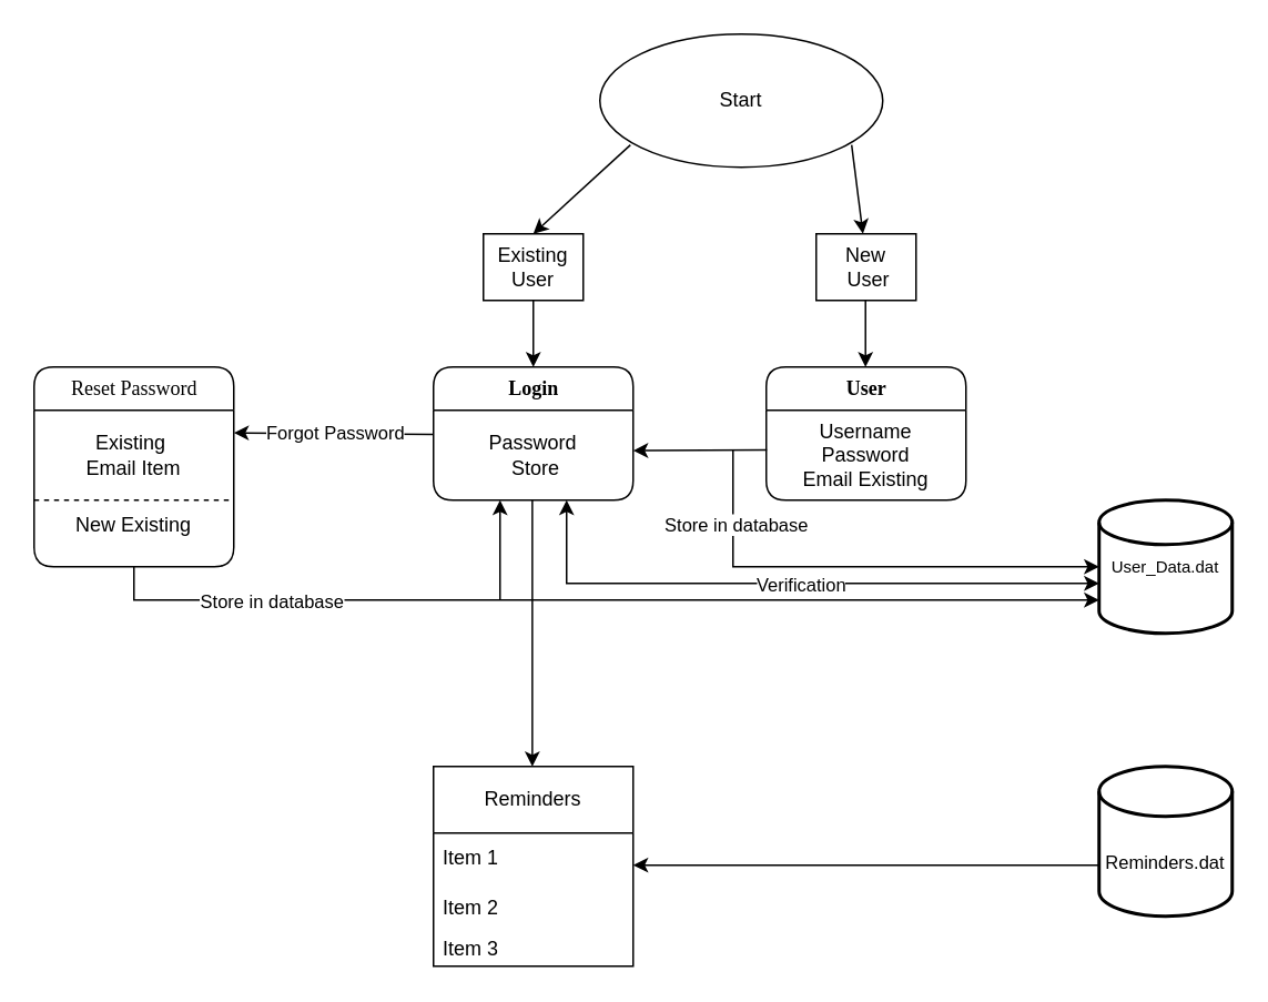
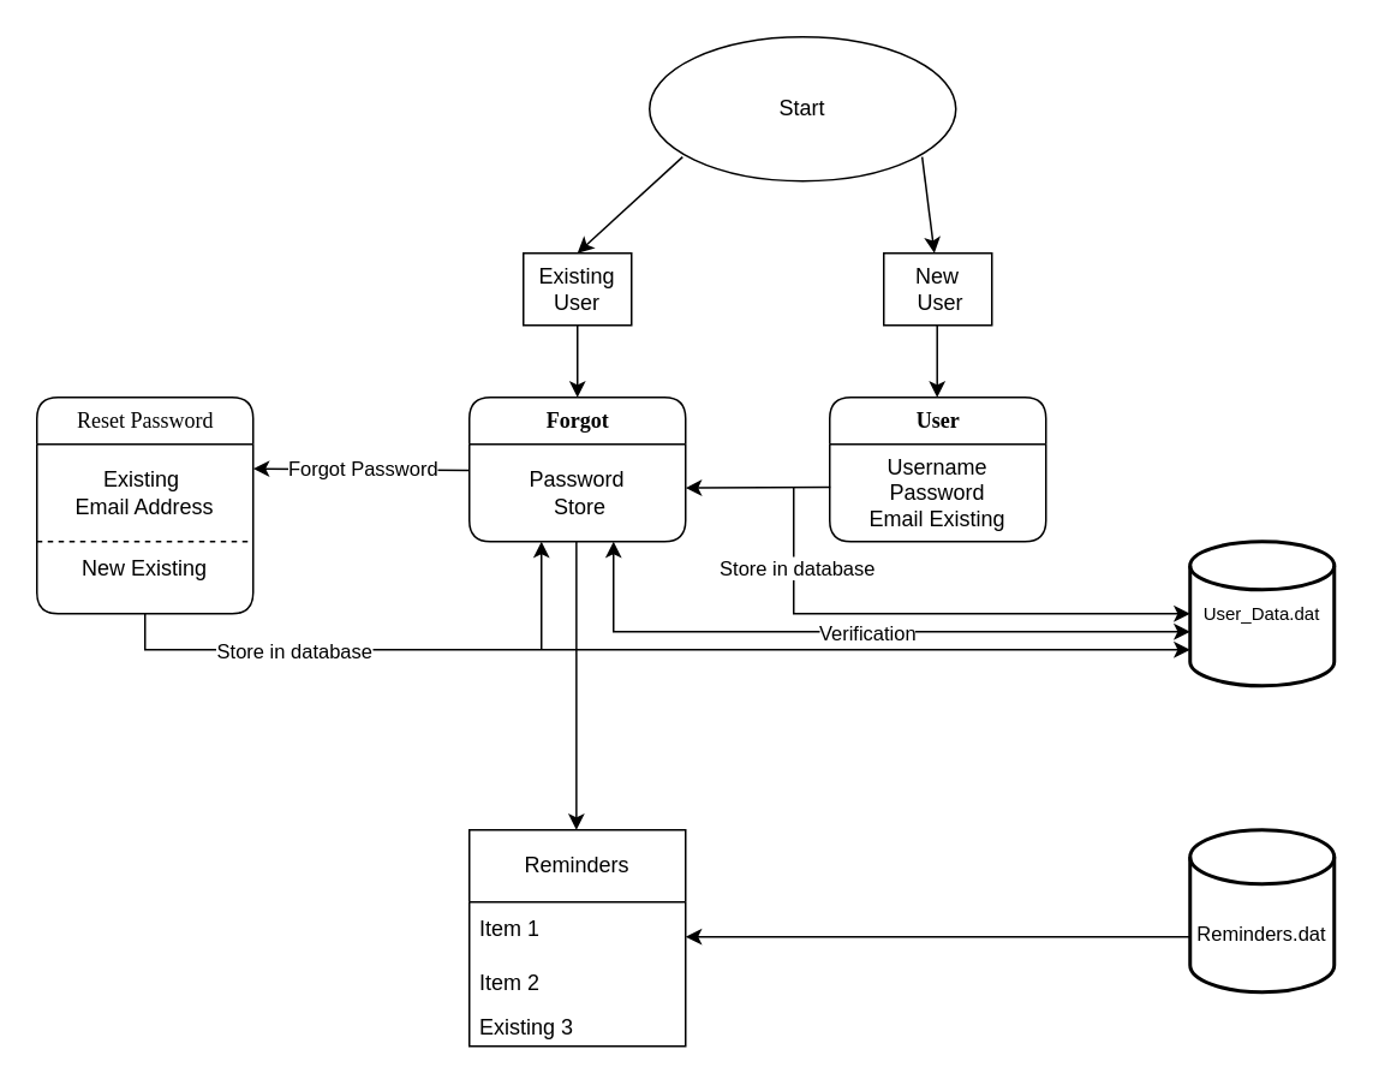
- <mxCell id="7" value="&lt;h4&gt;Login&lt;/h4&gt;" style="swimlane;html=1;fontStyle=0;childLayout=stackLayout;horizontal=1;startSize=26;horizontalStack=0;resizeParent=1;resizeLast=0;collapsible=1;marginBottom=0;swimlaneFillColor=#ffffff;align=center;rounded=1;shadow=0;comic=0;labelBackgroundColor=none;strokeWidth=1;fontFamily=Verdana;fontSize=12" vertex="1" parent="1"><mxGeometry x="260" y="220" width="120" height="80" as="geometry" /></mxCell>
+ <mxCell id="7" value="&lt;h4&gt;Forgot&lt;/h4&gt;" style="swimlane;html=1;fontStyle=0;childLayout=stackLayout;horizontal=1;startSize=26;horizontalStack=0;resizeParent=1;resizeLast=0;collapsible=1;marginBottom=0;swimlaneFillColor=#ffffff;align=center;rounded=1;shadow=0;comic=0;labelBackgroundColor=none;strokeWidth=1;fontFamily=Verdana;fontSize=12" vertex="1" parent="1"><mxGeometry x="260" y="220" width="120" height="80" as="geometry" /></mxCell>
- <mxCell id="9" value="&lt;div&gt;Existing&amp;nbsp;&lt;/div&gt;&lt;div&gt;Email Item&lt;/div&gt;" style="text;strokeColor=none;fillColor=none;align=center;verticalAlign=middle;spacingLeft=4;spacingRight=4;overflow=hidden;points=[[0,0.5],[1,0.5]];portConstraint=eastwest;rotatable=0;whiteSpace=wrap;html=1;labelBackgroundColor=none;" vertex="1" parent="8"><mxGeometry y="26" width="120" height="54" as="geometry" /></mxCell>
+ <mxCell id="9" value="&lt;div&gt;Existing&amp;nbsp;&lt;/div&gt;&lt;div&gt;Email Address&lt;/div&gt;" style="text;strokeColor=none;fillColor=none;align=center;verticalAlign=middle;spacingLeft=4;spacingRight=4;overflow=hidden;points=[[0,0.5],[1,0.5]];portConstraint=eastwest;rotatable=0;whiteSpace=wrap;html=1;labelBackgroundColor=none;" vertex="1" parent="8"><mxGeometry y="26" width="120" height="54" as="geometry" /></mxCell>
- <mxCell id="27" value="Item 3" style="text;strokeColor=none;fillColor=none;align=left;verticalAlign=middle;spacingLeft=4;spacingRight=4;overflow=hidden;points=[[0,0.5],[1,0.5]];portConstraint=eastwest;rotatable=0;whiteSpace=wrap;html=1;" vertex="1" parent="24"><mxGeometry y="100" width="120" height="20" as="geometry" /></mxCell>
+ <mxCell id="27" value="Existing 3" style="text;strokeColor=none;fillColor=none;align=left;verticalAlign=middle;spacingLeft=4;spacingRight=4;overflow=hidden;points=[[0,0.5],[1,0.5]];portConstraint=eastwest;rotatable=0;whiteSpace=wrap;html=1;" vertex="1" parent="24"><mxGeometry y="100" width="120" height="20" as="geometry" /></mxCell>
